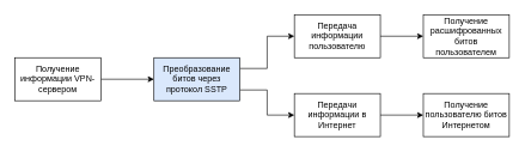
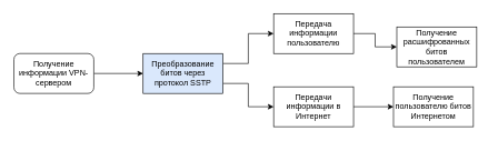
- <mxCell id="7" value="Получение расшифрованных битов пользователем" style="rounded=0;whiteSpace=wrap;html=1;" vertex="1" parent="1"><mxGeometry x="590" y="20" width="120" height="60" as="geometry" /></mxCell>
+ <mxCell id="7" value="Получение расшифрованных битов пользователем" style="rounded=0;whiteSpace=wrap;html=1;" vertex="1" parent="1"><mxGeometry x="595" y="40" width="120" height="60" as="geometry" /></mxCell>
- <mxCell id="3" value="Получение информации VPN-сервером" style="rounded=0;whiteSpace=wrap;html=1;" vertex="1" parent="1"><mxGeometry x="20" y="80" width="120" height="60" as="geometry" /></mxCell>
+ <mxCell id="3" value="Получение информации VPN-сервером" style="whiteSpace=wrap;html=1;rounded=1;" vertex="1" parent="1"><mxGeometry x="20" y="80" width="120" height="60" as="geometry" /></mxCell>
